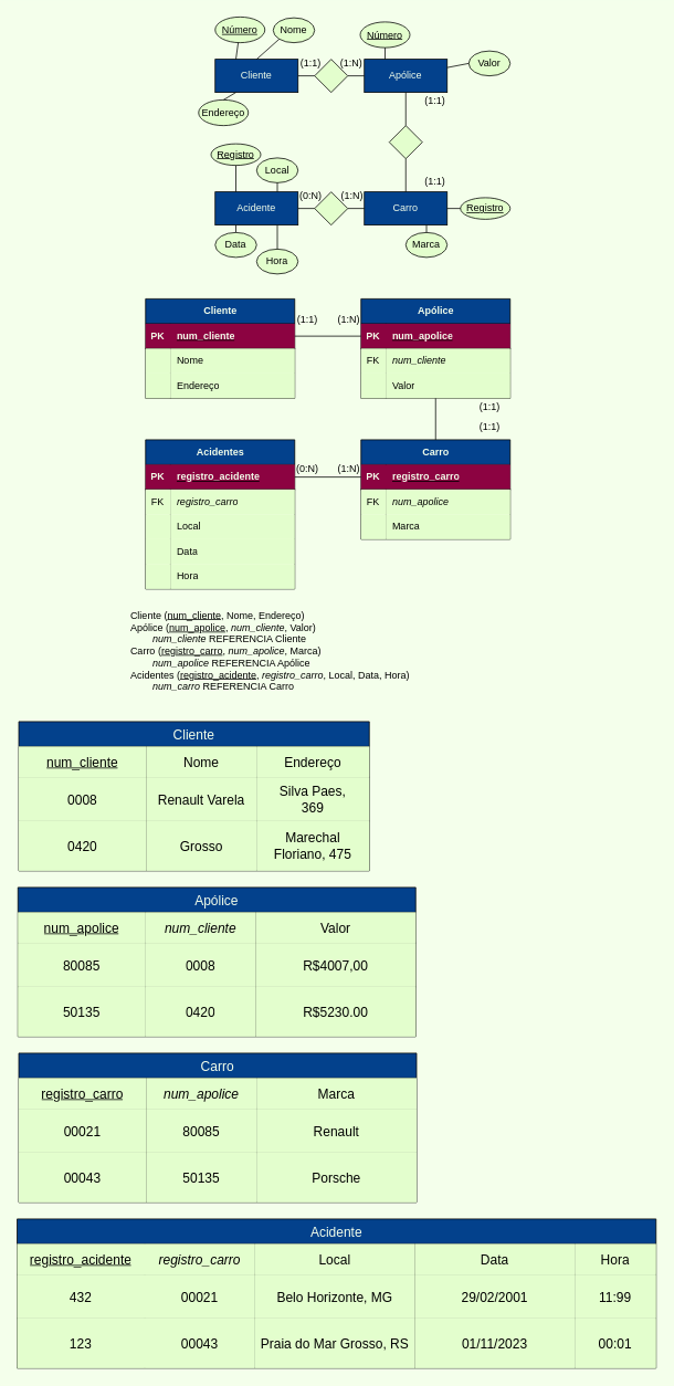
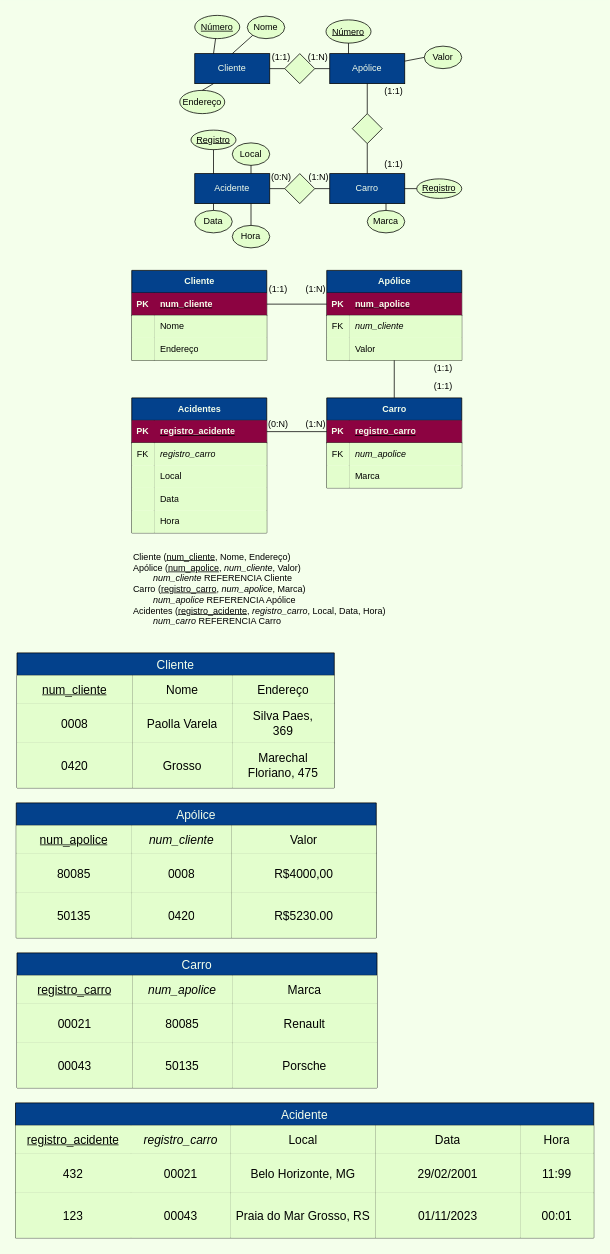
- <mxCell id="98" value="Cliente (&lt;u&gt;num_cliente&lt;/u&gt;, Nome, Endereço)&lt;br&gt;Apólice (&lt;u&gt;num_apolice&lt;/u&gt;, &lt;i&gt;num_cliente&lt;/i&gt;,&amp;nbsp;Valor)&lt;br&gt;&lt;span style=&quot;white-space: pre;&quot;&gt;&#09;&lt;/span&gt;&lt;i&gt;num_cliente &lt;/i&gt;REFERENCIA Cliente&lt;br&gt;Carro (&lt;u&gt;registro_carro&lt;/u&gt;, &lt;i&gt;num_apolice&lt;/i&gt;, Marca)&lt;br&gt;&lt;span style=&quot;white-space: pre;&quot;&gt;&#09;&lt;/span&gt;&lt;i&gt;num_apolice &lt;/i&gt;REFERENCIA Apólice&lt;br&gt;Acidentes (&lt;u&gt;registro_acidente&lt;/u&gt;, &lt;i&gt;registro_carro&lt;/i&gt;, Local, Data, Hora)&lt;br&gt;&lt;div style=&quot;&quot;&gt;&lt;span style=&quot;white-space: pre;&quot;&gt;&#09;&lt;/span&gt;&lt;i&gt;num_carro &lt;/i&gt;REFERENCIA Carro&lt;br&gt;&lt;/div&gt;" style="text;html=1;align=left;verticalAlign=middle;resizable=0;points=[];autosize=1;strokeColor=none;fillColor=none;" parent="1" vertex="1"><mxGeometry x="155" y="730" width="360" height="110" as="geometry" /></mxCell>
+ <mxCell id="98" value="Cliente (&lt;u&gt;num_cliente&lt;/u&gt;, Nome, Endereço)&lt;br&gt;Apólice (&lt;u&gt;num_apolice&lt;/u&gt;, &lt;i&gt;num_cliente&lt;/i&gt;,&amp;nbsp;Valor)&lt;br&gt;&lt;span style=&quot;white-space: pre;&quot;&gt;&#09;&lt;/span&gt;&lt;i&gt;num_cliente &lt;/i&gt;REFERENCIA Cliente&lt;br&gt;Carro (&lt;u&gt;registro_carro&lt;/u&gt;, &lt;i&gt;num_apolice&lt;/i&gt;, Marca)&lt;br&gt;&lt;span style=&quot;white-space: pre;&quot;&gt;&#09;&lt;/span&gt;&lt;i&gt;num_apolice &lt;/i&gt;REFERENCIA Apólice&lt;br&gt;Acidentes (&lt;u&gt;registro_acidente&lt;/u&gt;, &lt;i&gt;registro_carro&lt;/i&gt;, Local, Data, Hora)&lt;br&gt;&lt;div style=&quot;&quot;&gt;&lt;span style=&quot;white-space: pre;&quot;&gt;&#09;&lt;/span&gt;&lt;i&gt;num_carro &lt;/i&gt;REFERENCIA Carro&lt;br&gt;&lt;/div&gt;" style="text;html=1;align=left;verticalAlign=middle;resizable=0;points=[];autosize=1;strokeColor=none;fillColor=none;" parent="1" vertex="1"><mxGeometry x="175" y="730" width="360" height="110" as="geometry" /></mxCell>
- <mxCell id="106" value="Renault Varela" style="shape=partialRectangle;html=1;whiteSpace=wrap;connectable=0;strokeColor=inherit;overflow=hidden;fillColor=#E3FECD;top=0;left=0;bottom=0;right=0;pointerEvents=1;fontSize=16;" parent="104" vertex="1"><mxGeometry x="154" width="133" height="53" as="geometry"><mxRectangle width="133" height="53" as="alternateBounds" /></mxGeometry></mxCell>
+ <mxCell id="106" value="Paolla Varela" style="shape=partialRectangle;html=1;whiteSpace=wrap;connectable=0;strokeColor=inherit;overflow=hidden;fillColor=#E3FECD;top=0;left=0;bottom=0;right=0;pointerEvents=1;fontSize=16;" parent="104" vertex="1"><mxGeometry x="154" width="133" height="53" as="geometry"><mxRectangle width="133" height="53" as="alternateBounds" /></mxGeometry></mxCell>
- <mxCell id="120" value="R$4007,00" style="shape=partialRectangle;html=1;whiteSpace=wrap;connectable=0;strokeColor=inherit;overflow=hidden;fillColor=#E3FECD;top=0;left=0;bottom=0;right=0;pointerEvents=1;fontSize=16;" parent="117" vertex="1"><mxGeometry x="287" width="193" height="53" as="geometry"><mxRectangle width="193" height="53" as="alternateBounds" /></mxGeometry></mxCell>
+ <mxCell id="120" value="R$4000,00" style="shape=partialRectangle;html=1;whiteSpace=wrap;connectable=0;strokeColor=inherit;overflow=hidden;fillColor=#E3FECD;top=0;left=0;bottom=0;right=0;pointerEvents=1;fontSize=16;" parent="117" vertex="1"><mxGeometry x="287" width="193" height="53" as="geometry"><mxRectangle width="193" height="53" as="alternateBounds" /></mxGeometry></mxCell>
